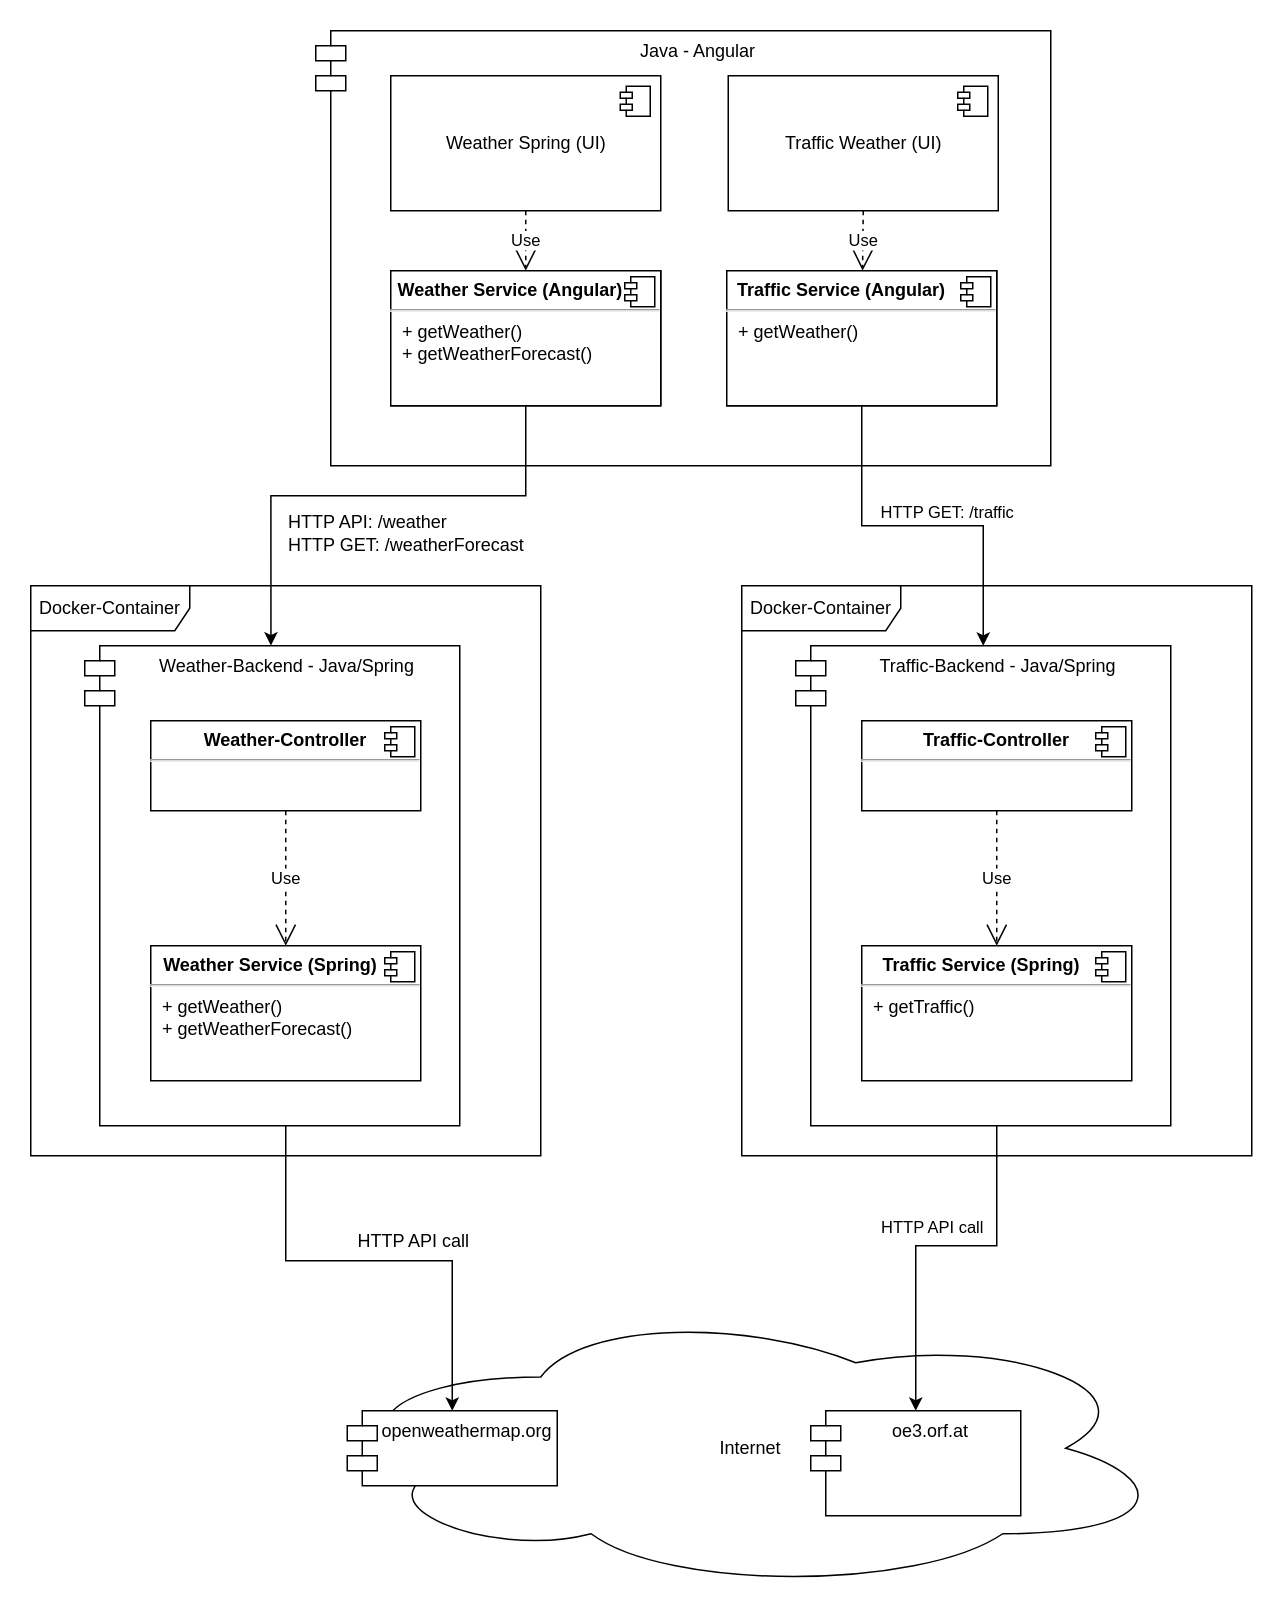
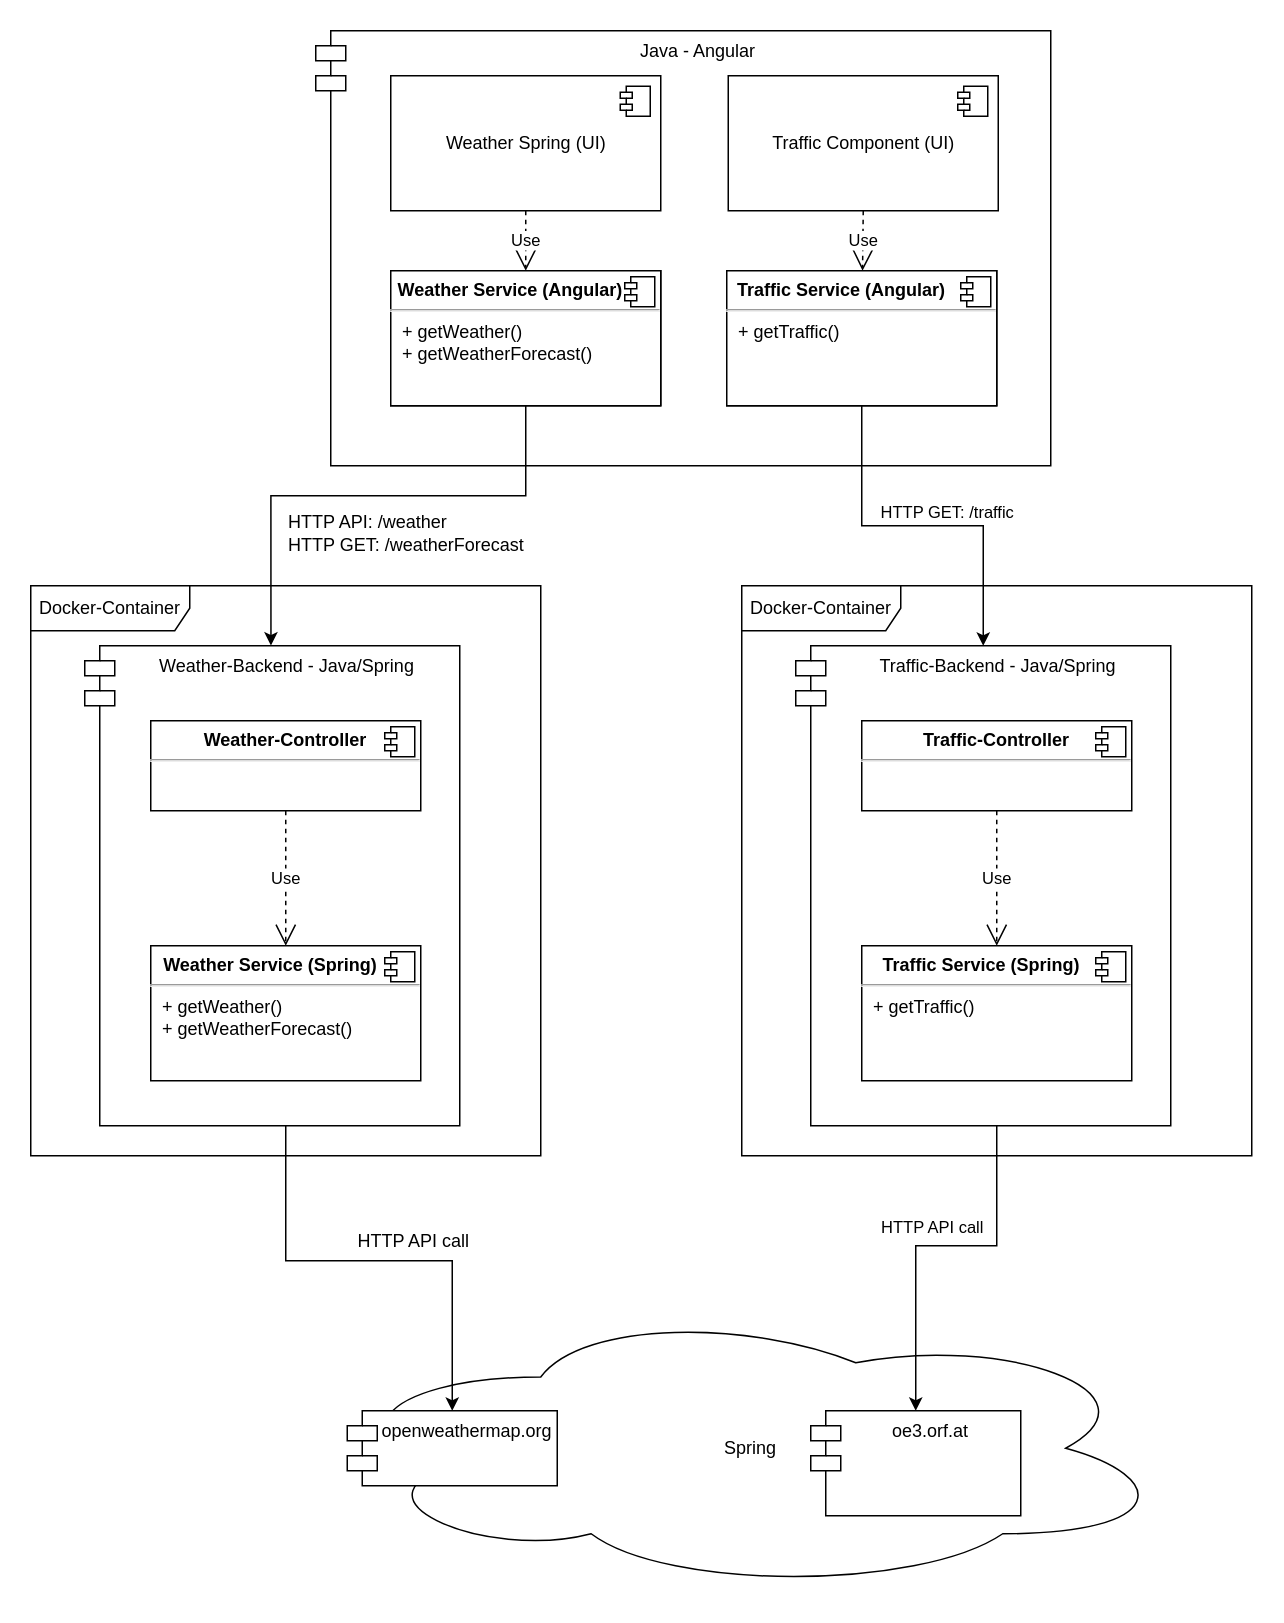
- <mxCell id="9" value="Traffic Weather (UI)" style="html=1;dropTarget=0;" parent="5" vertex="1"><mxGeometry x="275" y="30" width="180" height="90" as="geometry" /></mxCell>
+ <mxCell id="9" value="Traffic Component (UI)" style="html=1;dropTarget=0;" parent="5" vertex="1"><mxGeometry x="275" y="30" width="180" height="90" as="geometry" /></mxCell>
- <mxCell id="19" value="&lt;p style=&quot;margin: 0px ; margin-top: 6px ; text-align: center&quot;&gt;&lt;b&gt;Traffic Service (Angular)&amp;nbsp;&amp;nbsp;&amp;nbsp;&amp;nbsp;&amp;nbsp;&amp;nbsp;&amp;nbsp;&amp;nbsp; &lt;br&gt;&lt;/b&gt;&lt;/p&gt;&lt;hr&gt;&lt;p style=&quot;margin: 0px ; margin-left: 8px&quot;&gt;+ getWeather()&lt;/p&gt;" style="align=left;overflow=fill;html=1;dropTarget=0;" parent="5" vertex="1"><mxGeometry x="274" y="160" width="180" height="90" as="geometry" /></mxCell>
+ <mxCell id="19" value="&lt;p style=&quot;margin: 0px ; margin-top: 6px ; text-align: center&quot;&gt;&lt;b&gt;Traffic Service (Angular)&amp;nbsp;&amp;nbsp;&amp;nbsp;&amp;nbsp;&amp;nbsp;&amp;nbsp;&amp;nbsp;&amp;nbsp; &lt;br&gt;&lt;/b&gt;&lt;/p&gt;&lt;hr&gt;&lt;p style=&quot;margin: 0px ; margin-left: 8px&quot;&gt;+ getTraffic()&lt;/p&gt;" style="align=left;overflow=fill;html=1;dropTarget=0;" parent="5" vertex="1"><mxGeometry x="274" y="160" width="180" height="90" as="geometry" /></mxCell>
- <mxCell id="2" value="Internet" style="ellipse;shape=cloud;whiteSpace=wrap;html=1;labelBackgroundColor=none;fillColor=none;" parent="1" vertex="1"><mxGeometry x="220" y="870" width="560" height="190" as="geometry" /></mxCell>
+ <mxCell id="2" value="Spring" style="ellipse;shape=cloud;whiteSpace=wrap;html=1;labelBackgroundColor=none;fillColor=none;" parent="1" vertex="1"><mxGeometry x="220" y="870" width="560" height="190" as="geometry" /></mxCell>
